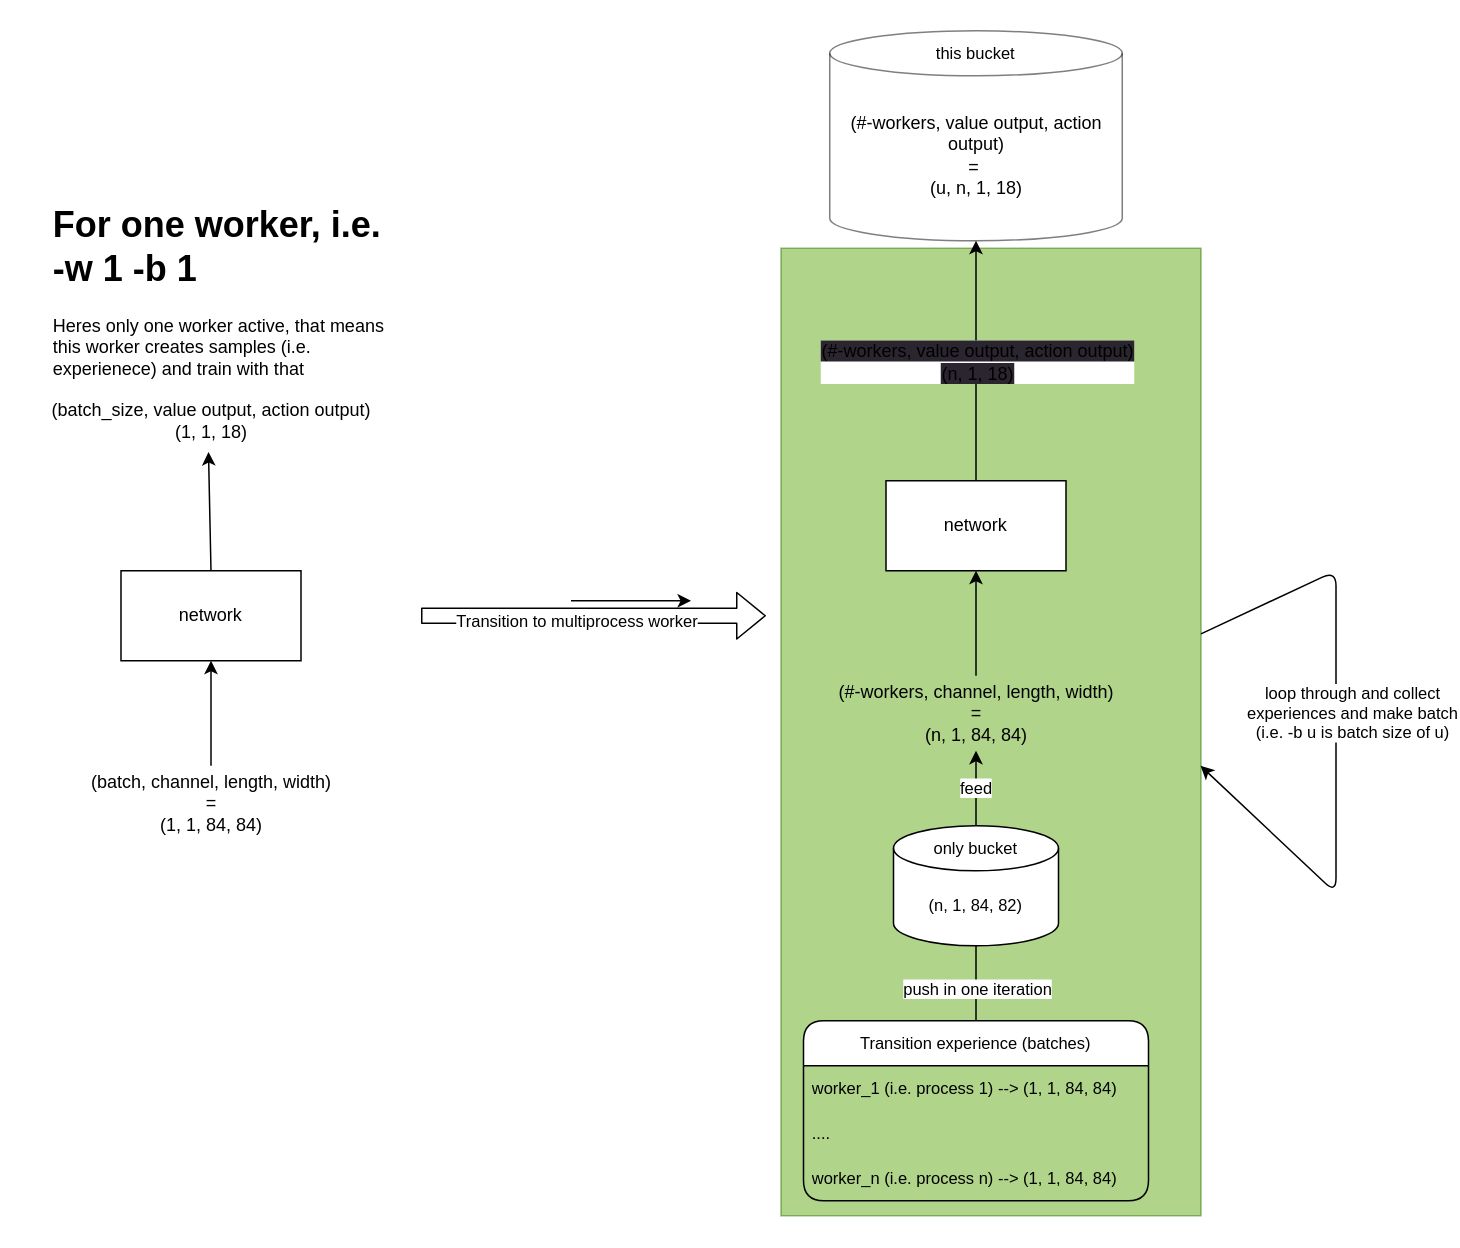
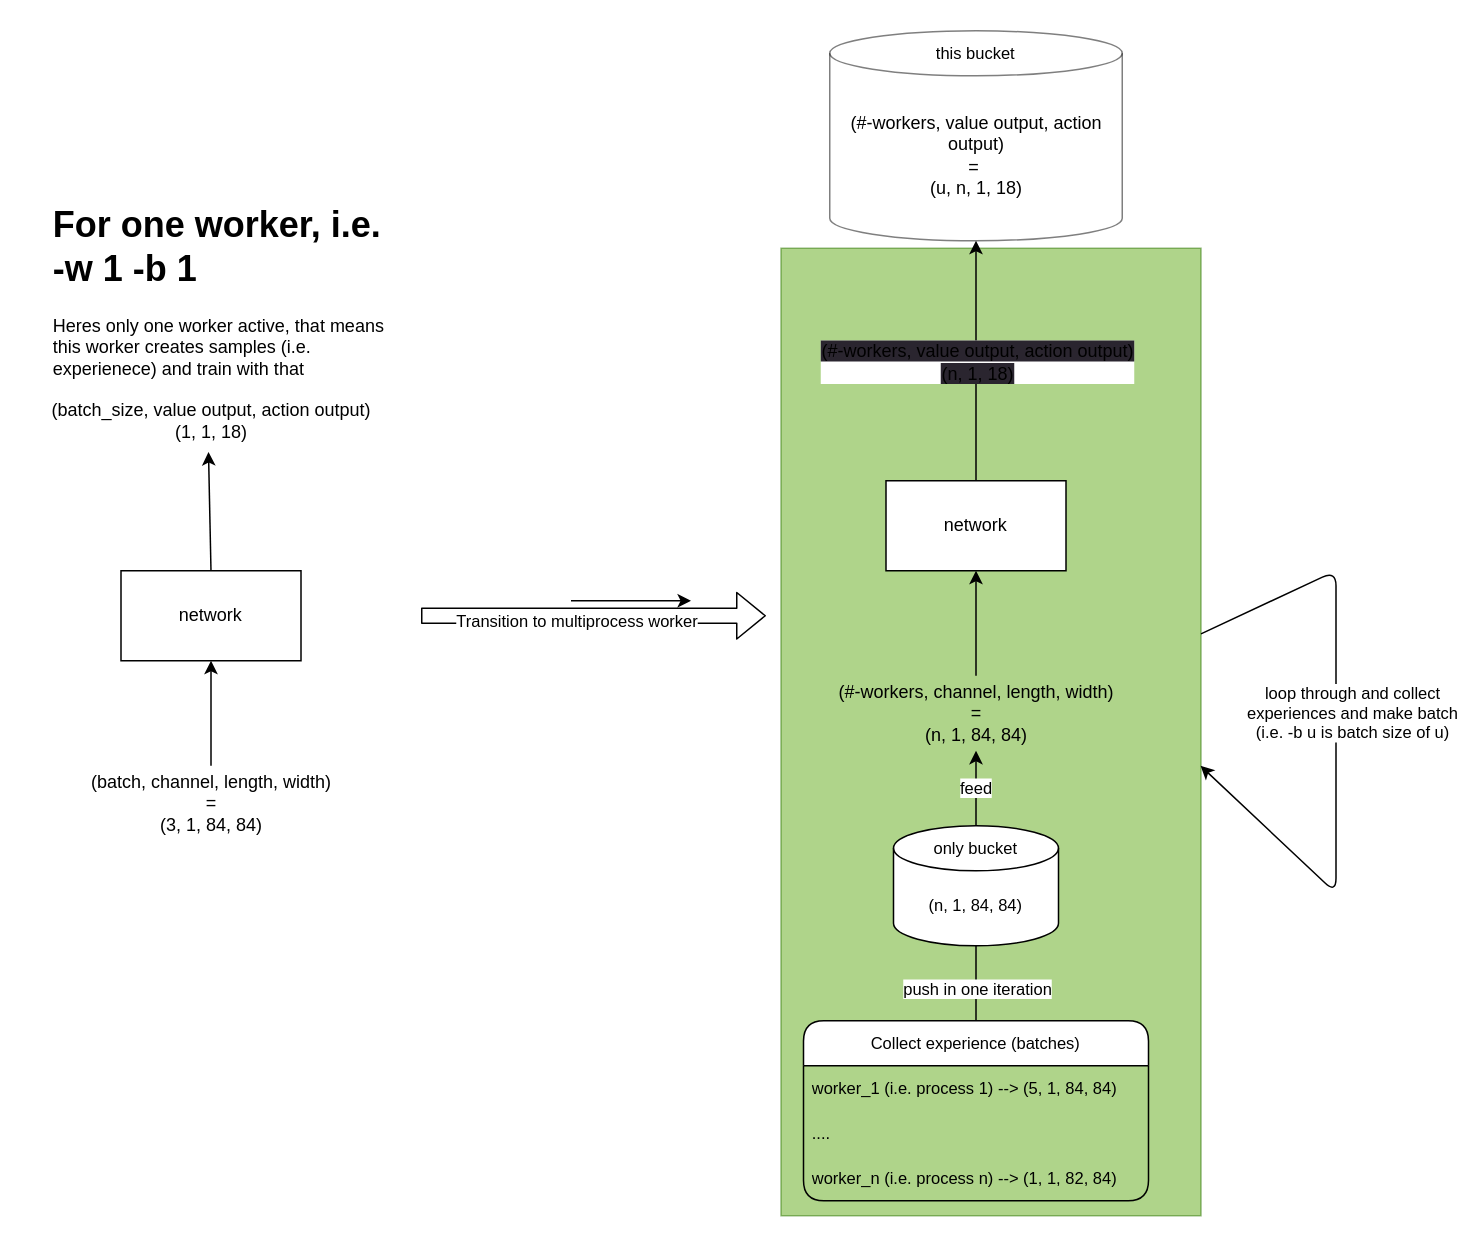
- <mxCell id="5" value="(batch, channel, length, width)&lt;br&gt;=&lt;br&gt;(1, 1, 84, 84)" style="text;html=1;align=center;verticalAlign=middle;resizable=0;points=[];autosize=1;strokeColor=none;fillColor=none;" vertex="1" parent="1"><mxGeometry x="50" y="505" width="180" height="60" as="geometry" /></mxCell>
+ <mxCell id="5" value="(batch, channel, length, width)&lt;br&gt;=&lt;br&gt;(3, 1, 84, 84)" style="text;html=1;align=center;verticalAlign=middle;resizable=0;points=[];autosize=1;strokeColor=none;fillColor=none;" vertex="1" parent="1"><mxGeometry x="50" y="505" width="180" height="60" as="geometry" /></mxCell>
- <mxCell id="23" value="(n, 1, 84, 82)" style="shape=cylinder3;whiteSpace=wrap;html=1;boundedLbl=1;backgroundOutline=1;size=15;rounded=1;fontSize=11;" vertex="1" parent="1"><mxGeometry x="595" y="550" width="110" height="80" as="geometry" /></mxCell>
+ <mxCell id="23" value="(n, 1, 84, 84)" style="shape=cylinder3;whiteSpace=wrap;html=1;boundedLbl=1;backgroundOutline=1;size=15;rounded=1;fontSize=11;" vertex="1" parent="1"><mxGeometry x="595" y="550" width="110" height="80" as="geometry" /></mxCell>
- <mxCell id="18" value="Transition experience (batches)" style="swimlane;fontStyle=0;childLayout=stackLayout;horizontal=1;startSize=30;horizontalStack=0;resizeParent=1;resizeParentMax=0;resizeLast=0;collapsible=1;marginBottom=0;whiteSpace=wrap;html=1;rounded=1;fontSize=11;" vertex="1" parent="1"><mxGeometry x="535" y="680" width="230" height="120" as="geometry" /></mxCell>
+ <mxCell id="18" value="Collect experience (batches)" style="swimlane;fontStyle=0;childLayout=stackLayout;horizontal=1;startSize=30;horizontalStack=0;resizeParent=1;resizeParentMax=0;resizeLast=0;collapsible=1;marginBottom=0;whiteSpace=wrap;html=1;rounded=1;fontSize=11;" vertex="1" parent="1"><mxGeometry x="535" y="680" width="230" height="120" as="geometry" /></mxCell>
- <mxCell id="19" value="worker_1 (i.e. process 1) --&amp;gt; (1, 1, 84, 84)" style="text;strokeColor=none;fillColor=none;align=left;verticalAlign=middle;spacingLeft=4;spacingRight=4;overflow=hidden;points=[[0,0.5],[1,0.5]];portConstraint=eastwest;rotatable=0;whiteSpace=wrap;html=1;rounded=1;fontSize=11;" vertex="1" parent="18"><mxGeometry y="30" width="230" height="30" as="geometry" /></mxCell>
+ <mxCell id="19" value="worker_1 (i.e. process 1) --&amp;gt; (5, 1, 84, 84)" style="text;strokeColor=none;fillColor=none;align=left;verticalAlign=middle;spacingLeft=4;spacingRight=4;overflow=hidden;points=[[0,0.5],[1,0.5]];portConstraint=eastwest;rotatable=0;whiteSpace=wrap;html=1;rounded=1;fontSize=11;" vertex="1" parent="18"><mxGeometry y="30" width="230" height="30" as="geometry" /></mxCell>
- <mxCell id="21" value="worker_n (i.e. process n) --&amp;gt; (1, 1, 84, 84)" style="text;strokeColor=none;fillColor=none;align=left;verticalAlign=middle;spacingLeft=4;spacingRight=4;overflow=hidden;points=[[0,0.5],[1,0.5]];portConstraint=eastwest;rotatable=0;whiteSpace=wrap;html=1;rounded=1;fontSize=11;" vertex="1" parent="18"><mxGeometry y="90" width="230" height="30" as="geometry" /></mxCell>
+ <mxCell id="21" value="worker_n (i.e. process n) --&amp;gt; (1, 1, 82, 84)" style="text;strokeColor=none;fillColor=none;align=left;verticalAlign=middle;spacingLeft=4;spacingRight=4;overflow=hidden;points=[[0,0.5],[1,0.5]];portConstraint=eastwest;rotatable=0;whiteSpace=wrap;html=1;rounded=1;fontSize=11;" vertex="1" parent="18"><mxGeometry y="90" width="230" height="30" as="geometry" /></mxCell>
